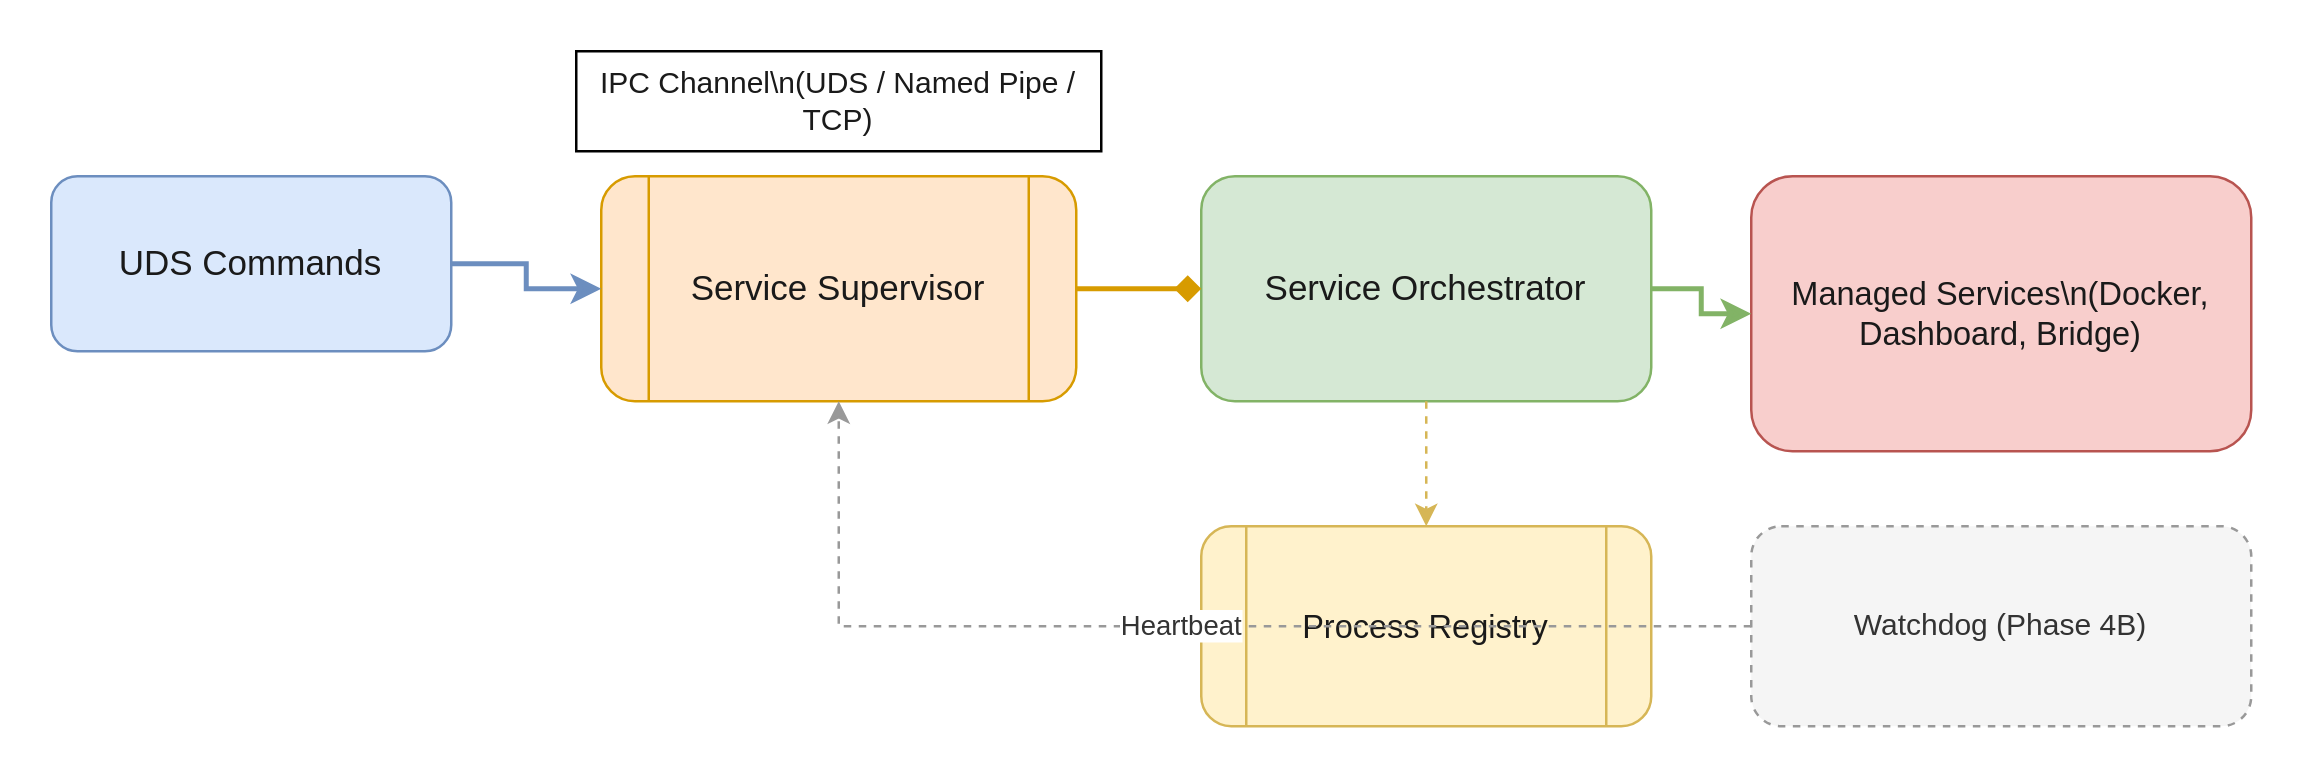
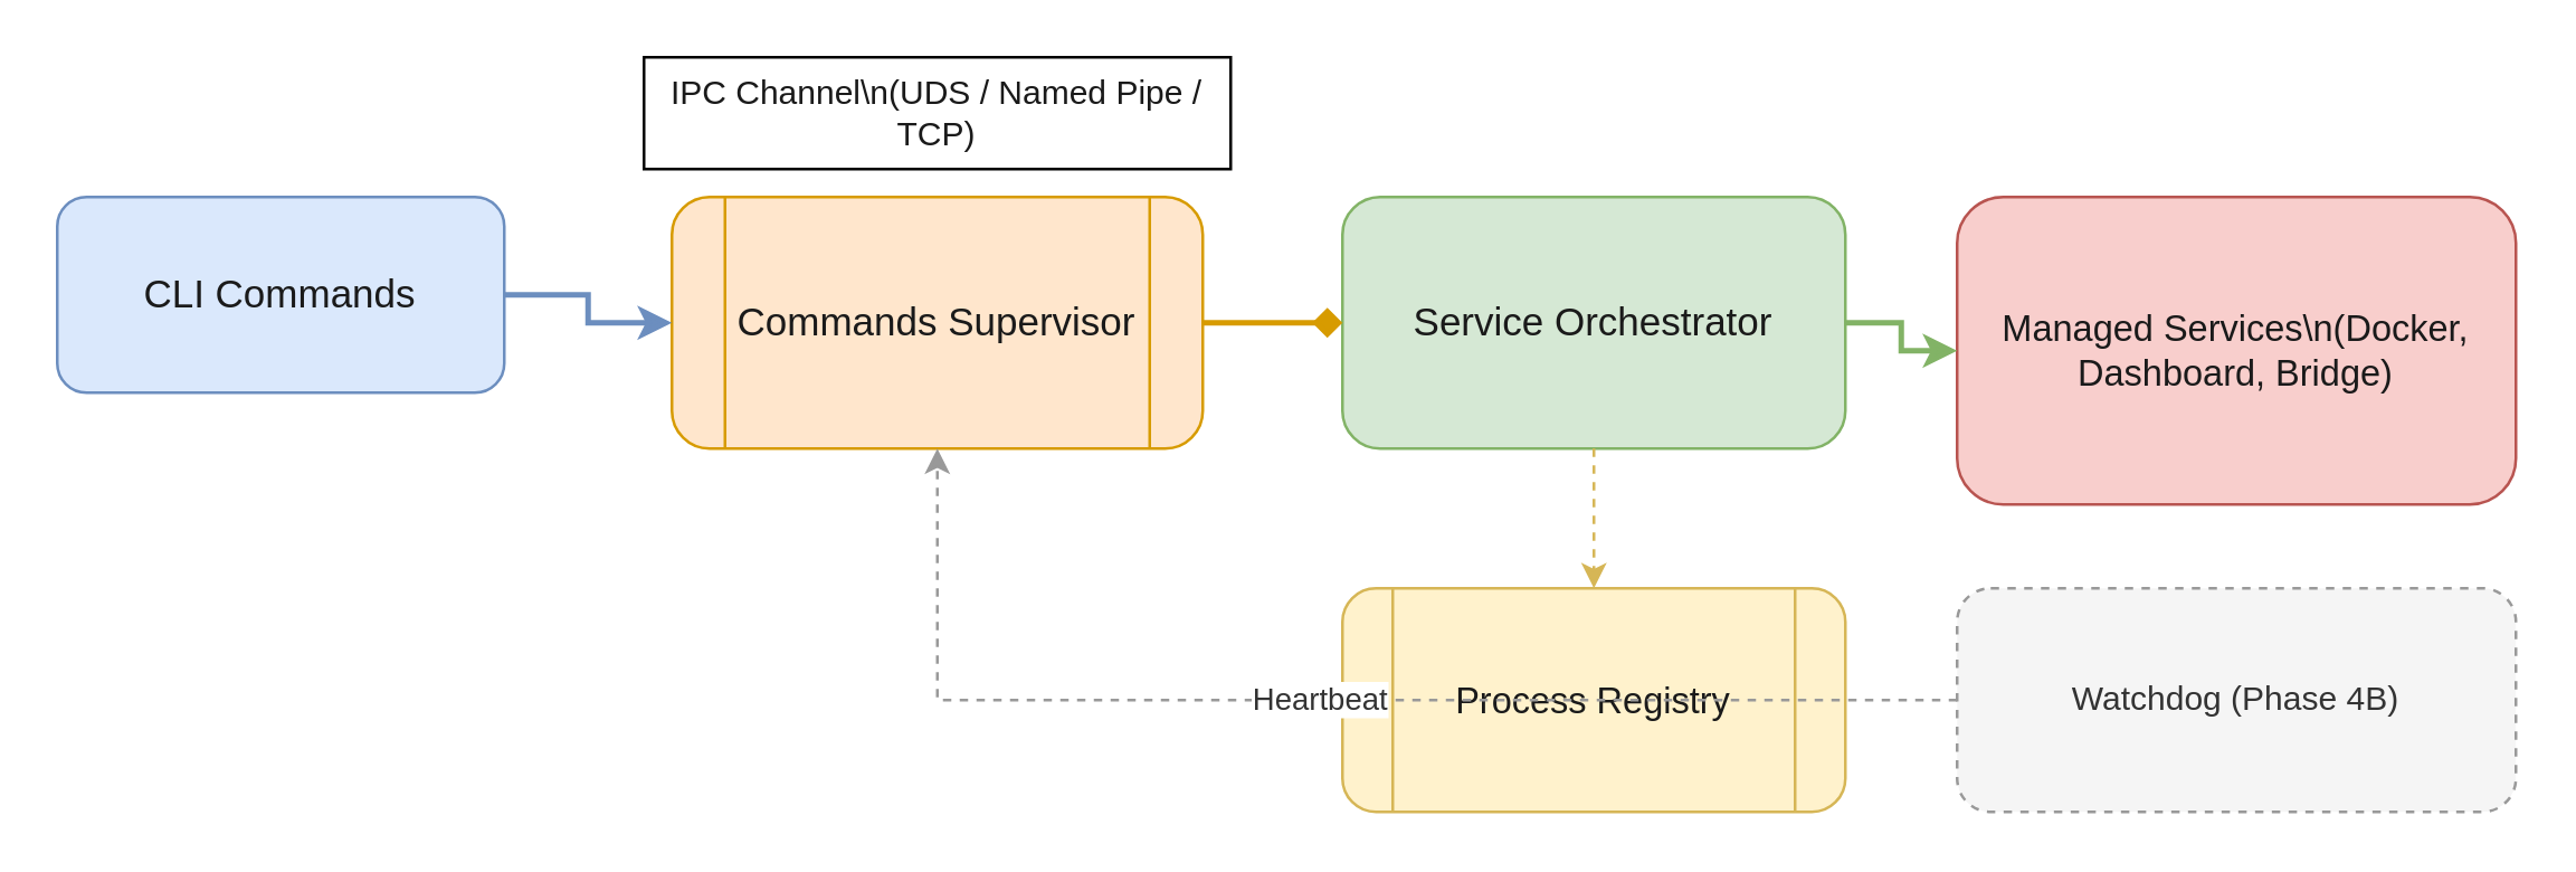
- <mxCell id="2" value="UDS Commands" style="rounded=1;whiteSpace=wrap;html=1;fillColor=#dae8fc;strokeColor=#6c8ebf;fontSize=14;fontColor=#1a1a1a;" vertex="1" parent="1"><mxGeometry x="20" y="70" width="160" height="70" as="geometry" /></mxCell>
+ <mxCell id="2" value="CLI Commands" style="rounded=1;whiteSpace=wrap;html=1;fillColor=#dae8fc;strokeColor=#6c8ebf;fontSize=14;fontColor=#1a1a1a;" vertex="1" parent="1"><mxGeometry x="20" y="70" width="160" height="70" as="geometry" /></mxCell>
- <mxCell id="3" value="Service Supervisor" style="shape=process;rounded=1;whiteSpace=wrap;html=1;fillColor=#ffe6cc;strokeColor=#d79b00;fontSize=14;fontColor=#1a1a1a;" vertex="1" parent="1"><mxGeometry x="240" y="70" width="190" height="90" as="geometry" /></mxCell>
+ <mxCell id="3" value="Commands Supervisor" style="shape=process;rounded=1;whiteSpace=wrap;html=1;fillColor=#ffe6cc;strokeColor=#d79b00;fontSize=14;fontColor=#1a1a1a;" vertex="1" parent="1"><mxGeometry x="240" y="70" width="190" height="90" as="geometry" /></mxCell>
